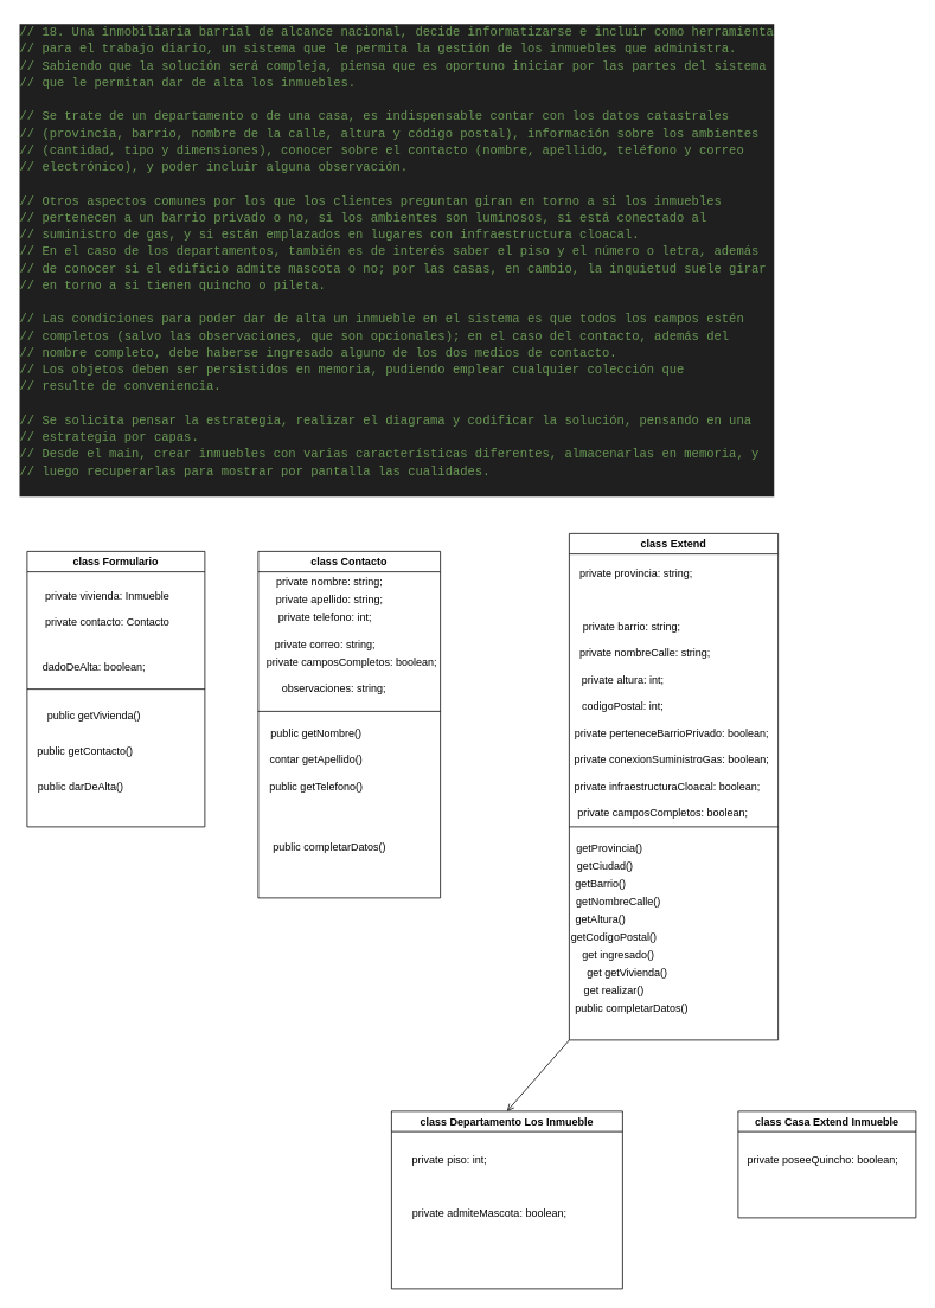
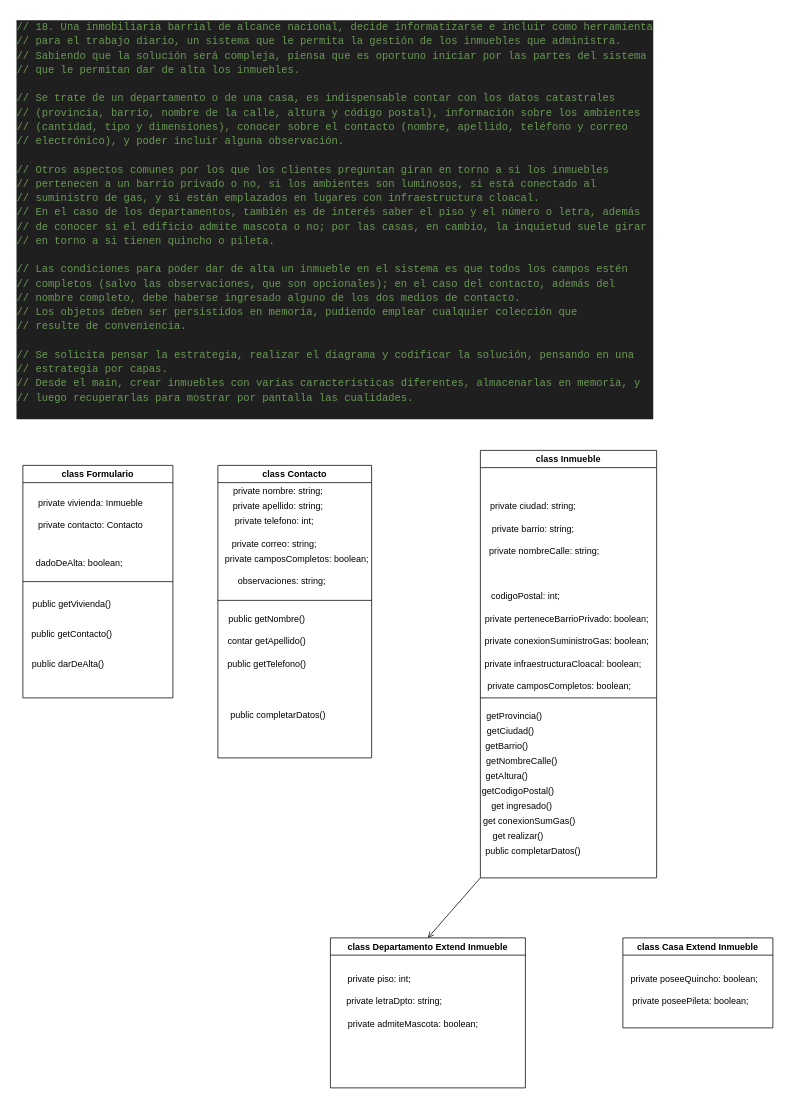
- <mxCell id="4" value="class Extend" style="swimlane;whiteSpace=wrap;html=1;" vertex="1" parent="1"><mxGeometry x="640" y="600" width="235" height="570" as="geometry" /></mxCell>
+ <mxCell id="4" value="class Inmueble" style="swimlane;whiteSpace=wrap;html=1;" vertex="1" parent="1"><mxGeometry x="640" y="600" width="235" height="570" as="geometry" /></mxCell>
- <mxCell id="5" value="private provincia: string;" style="text;html=1;align=center;verticalAlign=middle;resizable=0;points=[];autosize=1;strokeColor=none;fillColor=none;" vertex="1" parent="4"><mxGeometry y="30" width="150" height="30" as="geometry" /></mxCell>
+ <mxCell id="6" value="private ciudad: string;" style="text;html=1;align=center;verticalAlign=middle;resizable=0;points=[];autosize=1;strokeColor=none;fillColor=none;" vertex="1" parent="4"><mxGeometry y="60" width="140" height="30" as="geometry" /></mxCell>
- <mxCell id="9" value="private altura: int;" style="text;html=1;align=center;verticalAlign=middle;resizable=0;points=[];autosize=1;strokeColor=none;fillColor=none;" vertex="1" parent="4"><mxGeometry y="150" width="120" height="30" as="geometry" /></mxCell>
- <mxCell id="42" value="public getVivienda()" style="text;html=1;align=center;verticalAlign=middle;resizable=0;points=[];autosize=1;strokeColor=none;fillColor=none;" vertex="1" parent="38"><mxGeometry x="10" y="170" width="130" height="30" as="geometry" /></mxCell>
+ <mxCell id="42" value="public getVivienda()" style="text;html=1;align=center;verticalAlign=middle;resizable=0;points=[];autosize=1;strokeColor=none;fillColor=none;" vertex="1" parent="38"><mxGeometry y="170" width="130" height="30" as="geometry" /></mxCell>
- <mxCell id="23" value="get getVivienda()" style="text;html=1;align=center;verticalAlign=middle;resizable=0;points=[];autosize=1;strokeColor=none;fillColor=none;" vertex="1" parent="4"><mxGeometry x="-10" y="480" width="150" height="30" as="geometry" /></mxCell>
+ <mxCell id="23" value="get conexionSumGas()" style="text;html=1;align=center;verticalAlign=middle;resizable=0;points=[];autosize=1;strokeColor=none;fillColor=none;" vertex="1" parent="4"><mxGeometry x="-10" y="480" width="150" height="30" as="geometry" /></mxCell>
- <mxCell id="45" value="class Departamento Los Inmueble" style="swimlane;whiteSpace=wrap;html=1;" vertex="1" parent="1"><mxGeometry x="440" y="1250" width="260" height="200" as="geometry" /></mxCell>
+ <mxCell id="45" value="class Departamento Extend Inmueble" style="swimlane;whiteSpace=wrap;html=1;" vertex="1" parent="1"><mxGeometry x="440" y="1250" width="260" height="200" as="geometry" /></mxCell>
+ <mxCell id="47" value="private letraDpto: string;" style="text;html=1;align=center;verticalAlign=middle;resizable=0;points=[];autosize=1;strokeColor=none;fillColor=none;" vertex="1" parent="45"><mxGeometry x="10" y="70" width="150" height="30" as="geometry" /></mxCell>
+ <mxCell id="51" value="private poseePileta: boolean;" style="text;html=1;align=center;verticalAlign=middle;resizable=0;points=[];autosize=1;strokeColor=none;fillColor=none;" vertex="1" parent="49"><mxGeometry y="70" width="180" height="30" as="geometry" /></mxCell>
